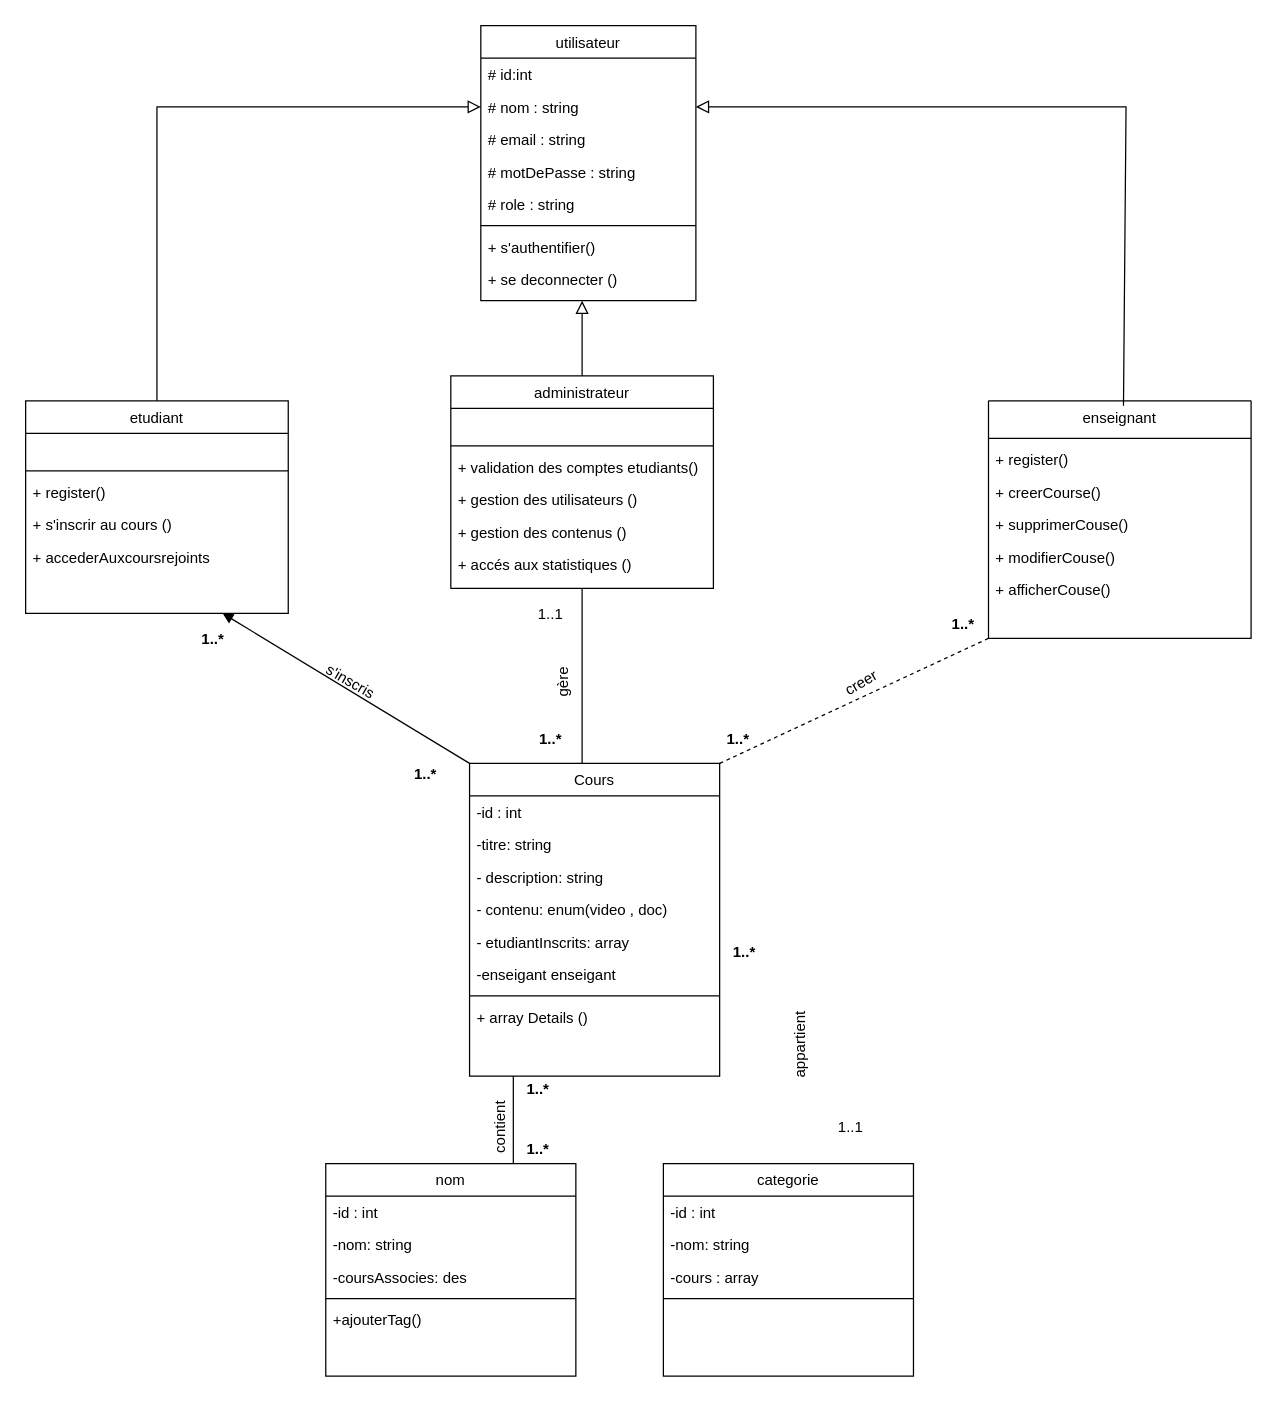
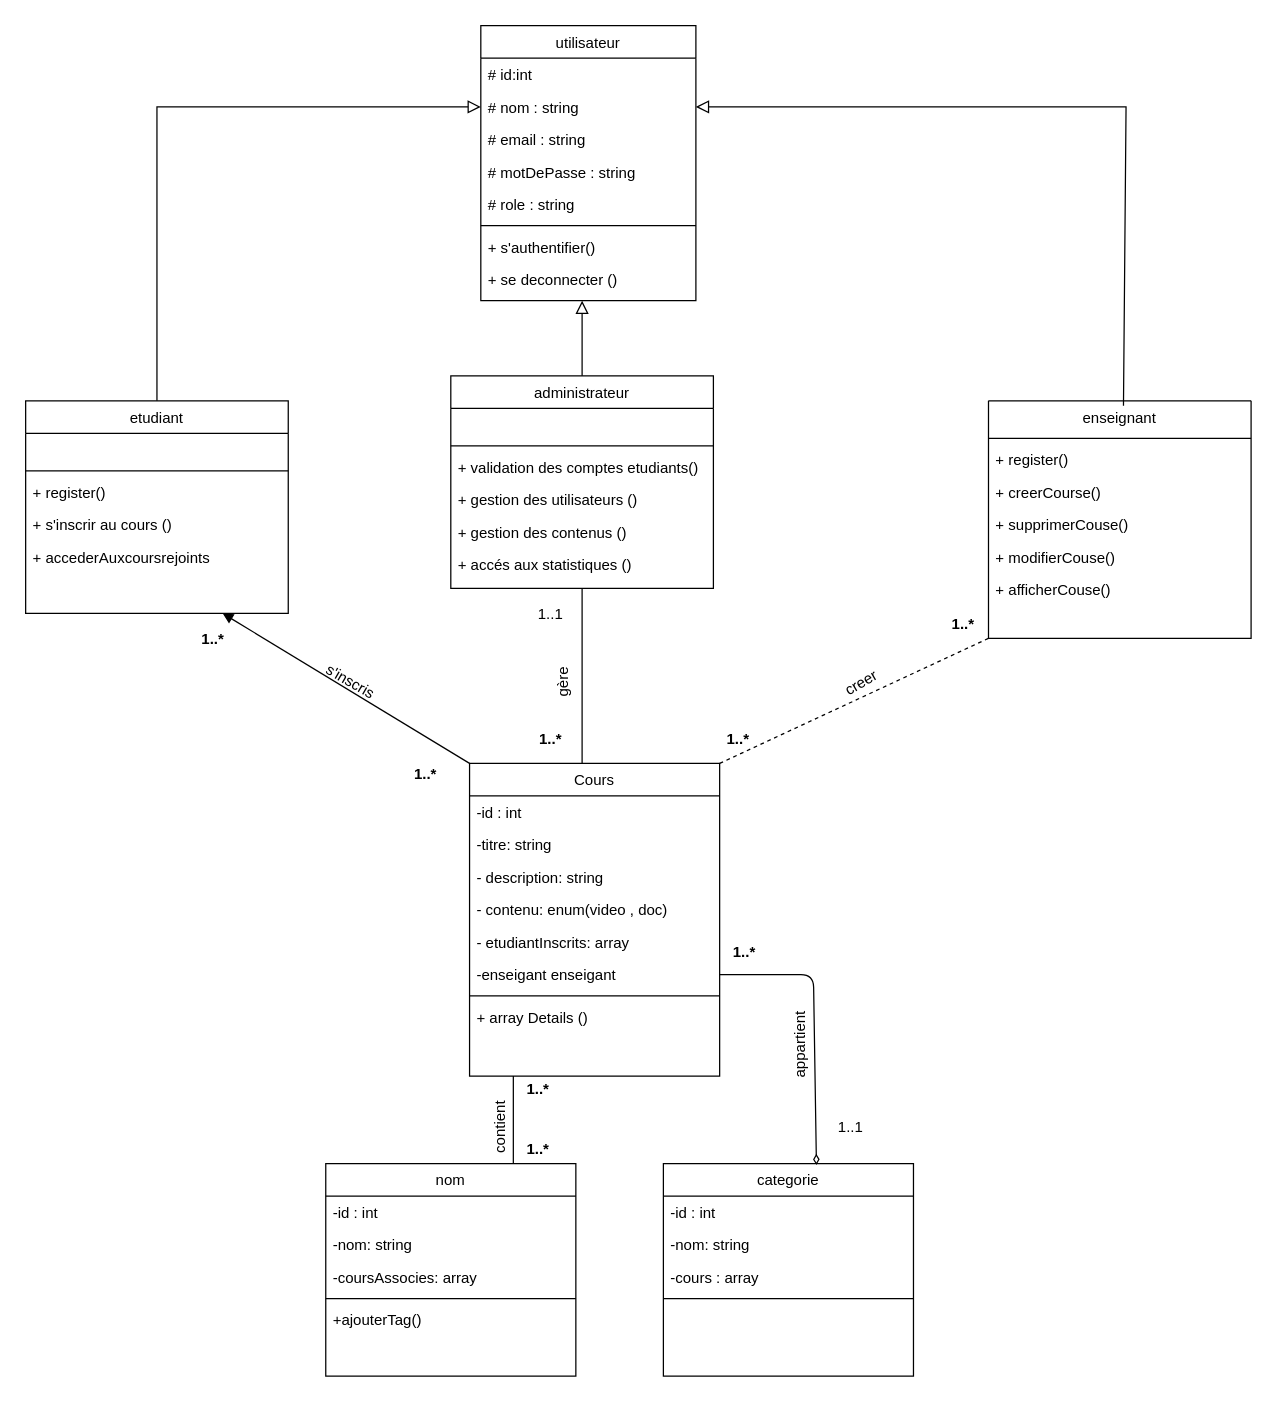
+ <mxCell id="70" value="" style="endArrow=diamondThin;html=1;entryX=0.612;entryY=0.007;entryDx=0;entryDy=0;endFill=0;entryPerimeter=0;exitX=1;exitY=0.5;exitDx=0;exitDy=0;" parent="1" target="49" edge="1" source="26"><mxGeometry width="50" height="50" relative="1" as="geometry"><mxPoint x="650" y="930" as="sourcePoint" /><mxPoint x="660" y="650" as="targetPoint" /><Array as="points"><mxPoint x="650" y="779" /></Array></mxGeometry></mxCell>
- <mxCell id="46" value="-coursAssocies: des" style="text;align=left;verticalAlign=top;spacingLeft=4;spacingRight=4;overflow=hidden;rotatable=0;points=[[0,0.5],[1,0.5]];portConstraint=eastwest;" parent="43" vertex="1"><mxGeometry y="78" width="200" height="26" as="geometry" /></mxCell>
+ <mxCell id="46" value="-coursAssocies: array" style="text;align=left;verticalAlign=top;spacingLeft=4;spacingRight=4;overflow=hidden;rotatable=0;points=[[0,0.5],[1,0.5]];portConstraint=eastwest;" parent="43" vertex="1"><mxGeometry y="78" width="200" height="26" as="geometry" /></mxCell>
